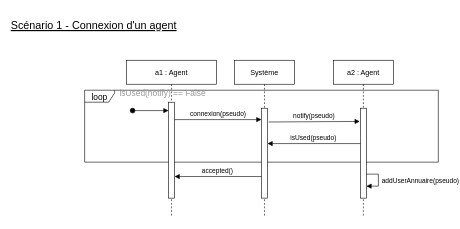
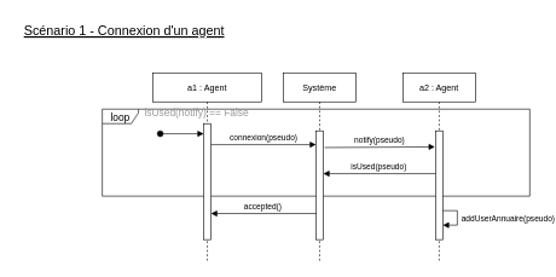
- <mxCell id="13" value="&lt;u&gt;&lt;font style=&quot;font-size: 18px;&quot;&gt;Scénario 1 - Connexion d'un agent&lt;br&gt;&lt;/font&gt;&lt;/u&gt;" style="text;html=1;align=center;verticalAlign=middle;resizable=0;points=[];autosize=1;strokeColor=none;fillColor=none;fontSize=21;" parent="1" vertex="1"><mxGeometry x="5" y="20" width="300" height="40" as="geometry" /></mxCell>
+ <mxCell id="13" value="&lt;u&gt;&lt;font style=&quot;font-size: 18px;&quot;&gt;Scénario 1 - Connexion d'un agent&lt;br&gt;&lt;/font&gt;&lt;/u&gt;" style="text;html=1;align=center;verticalAlign=middle;resizable=0;points=[];autosize=1;strokeColor=none;fillColor=none;fontSize=21;" parent="1" vertex="1"><mxGeometry x="20" y="20" width="300" height="40" as="geometry" /></mxCell>
